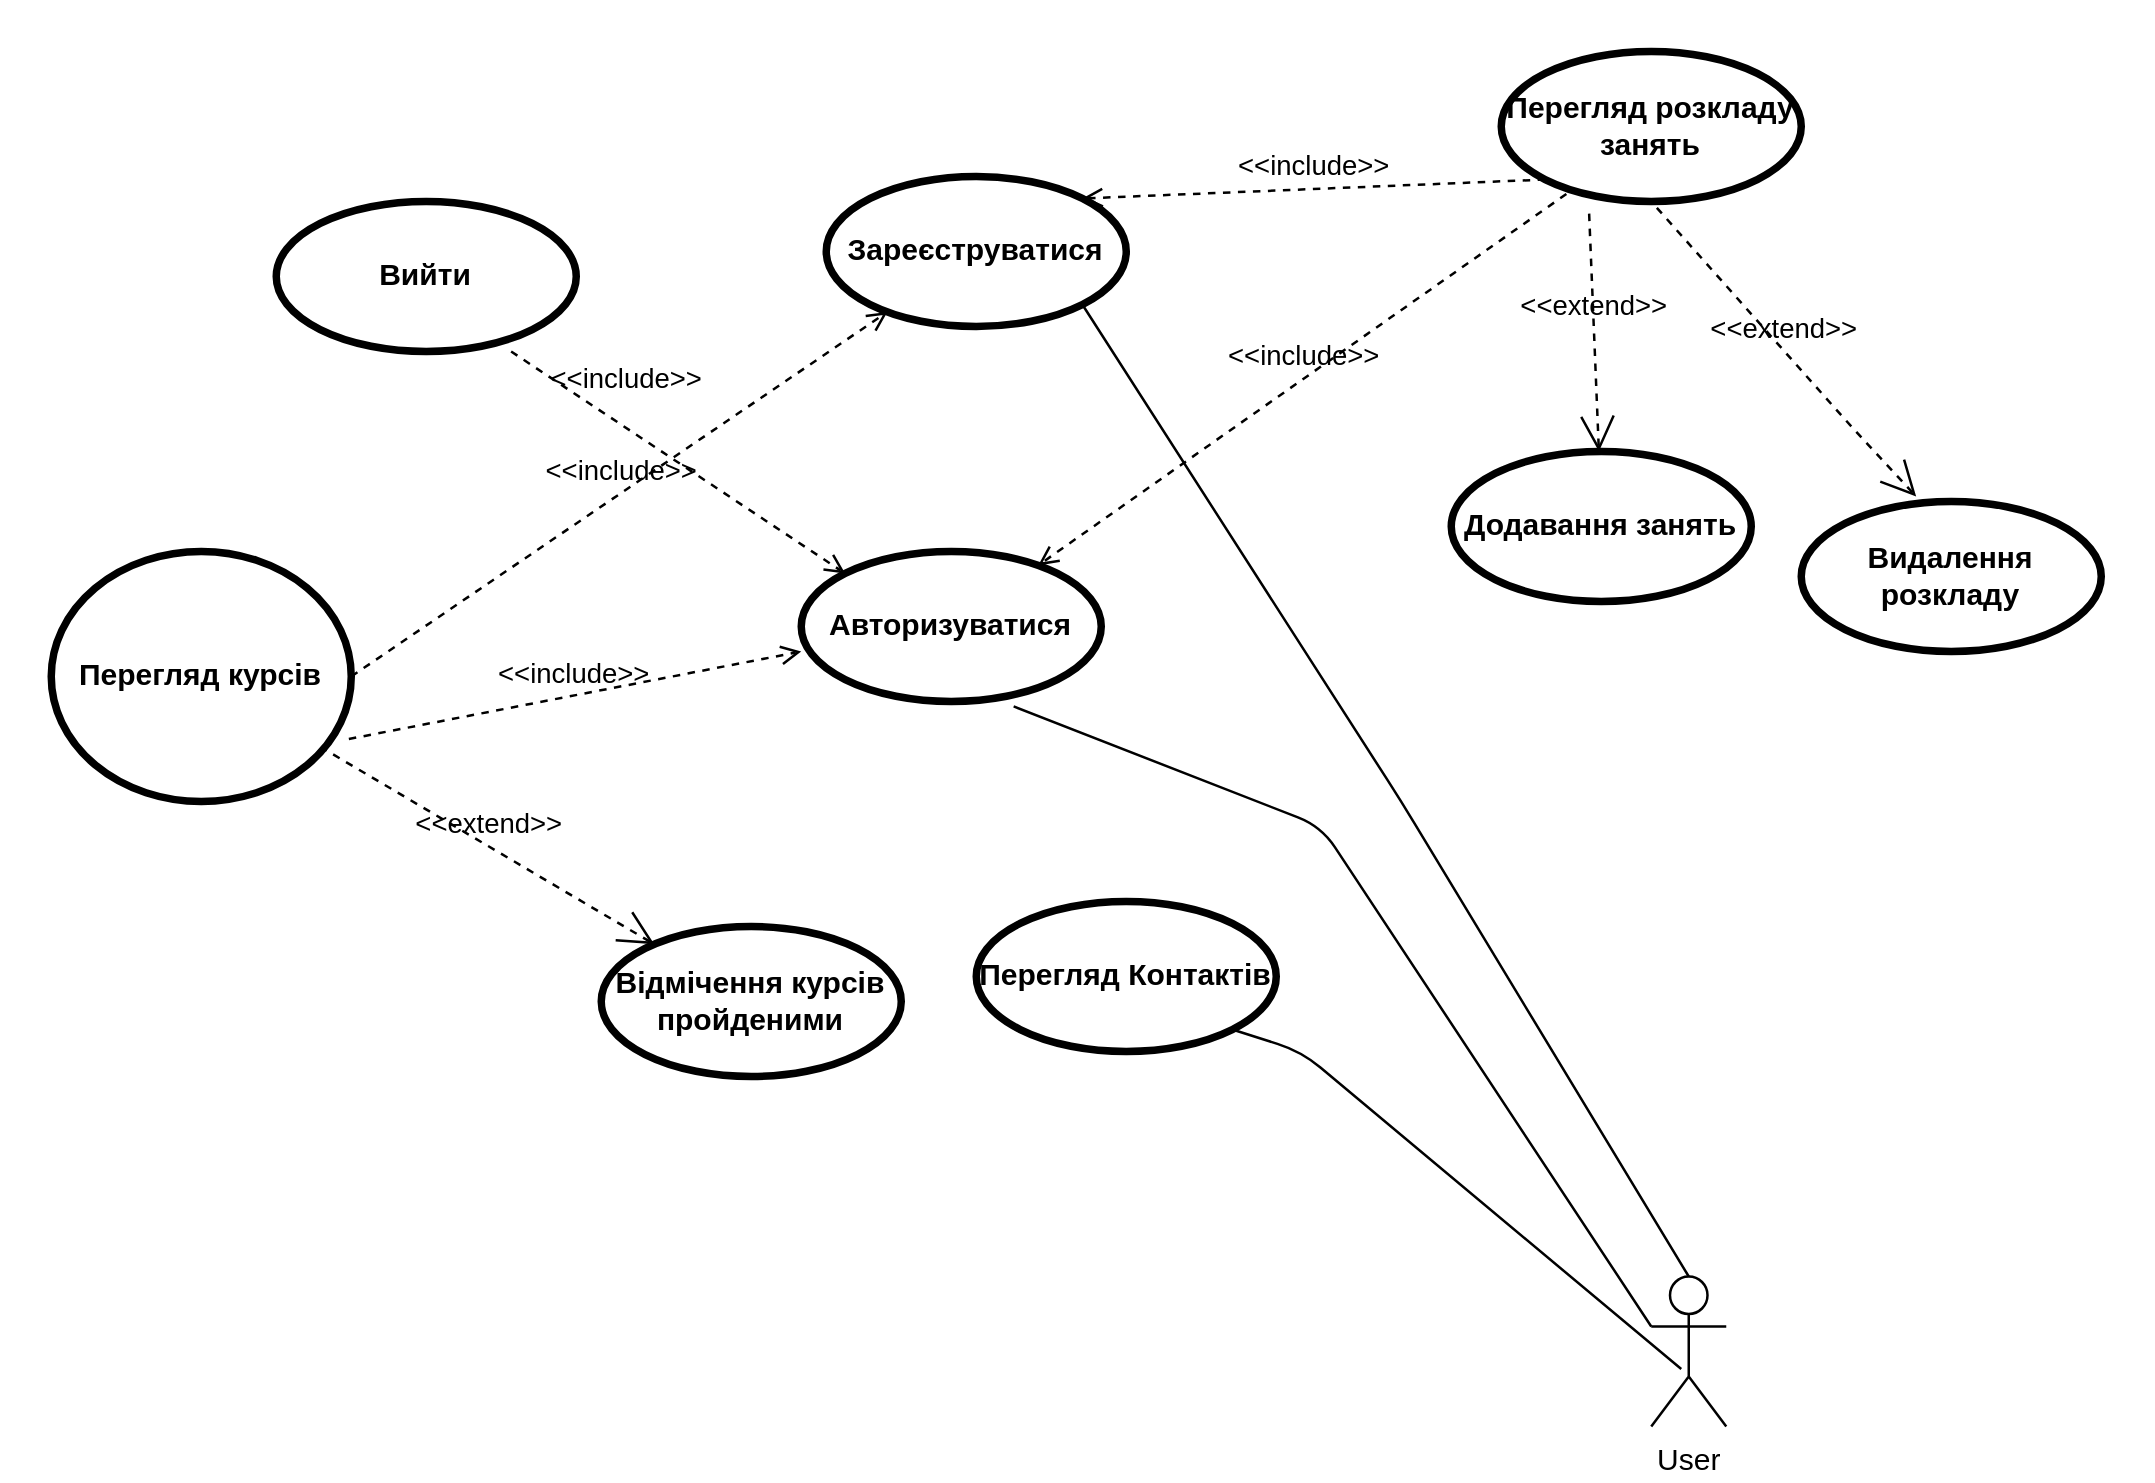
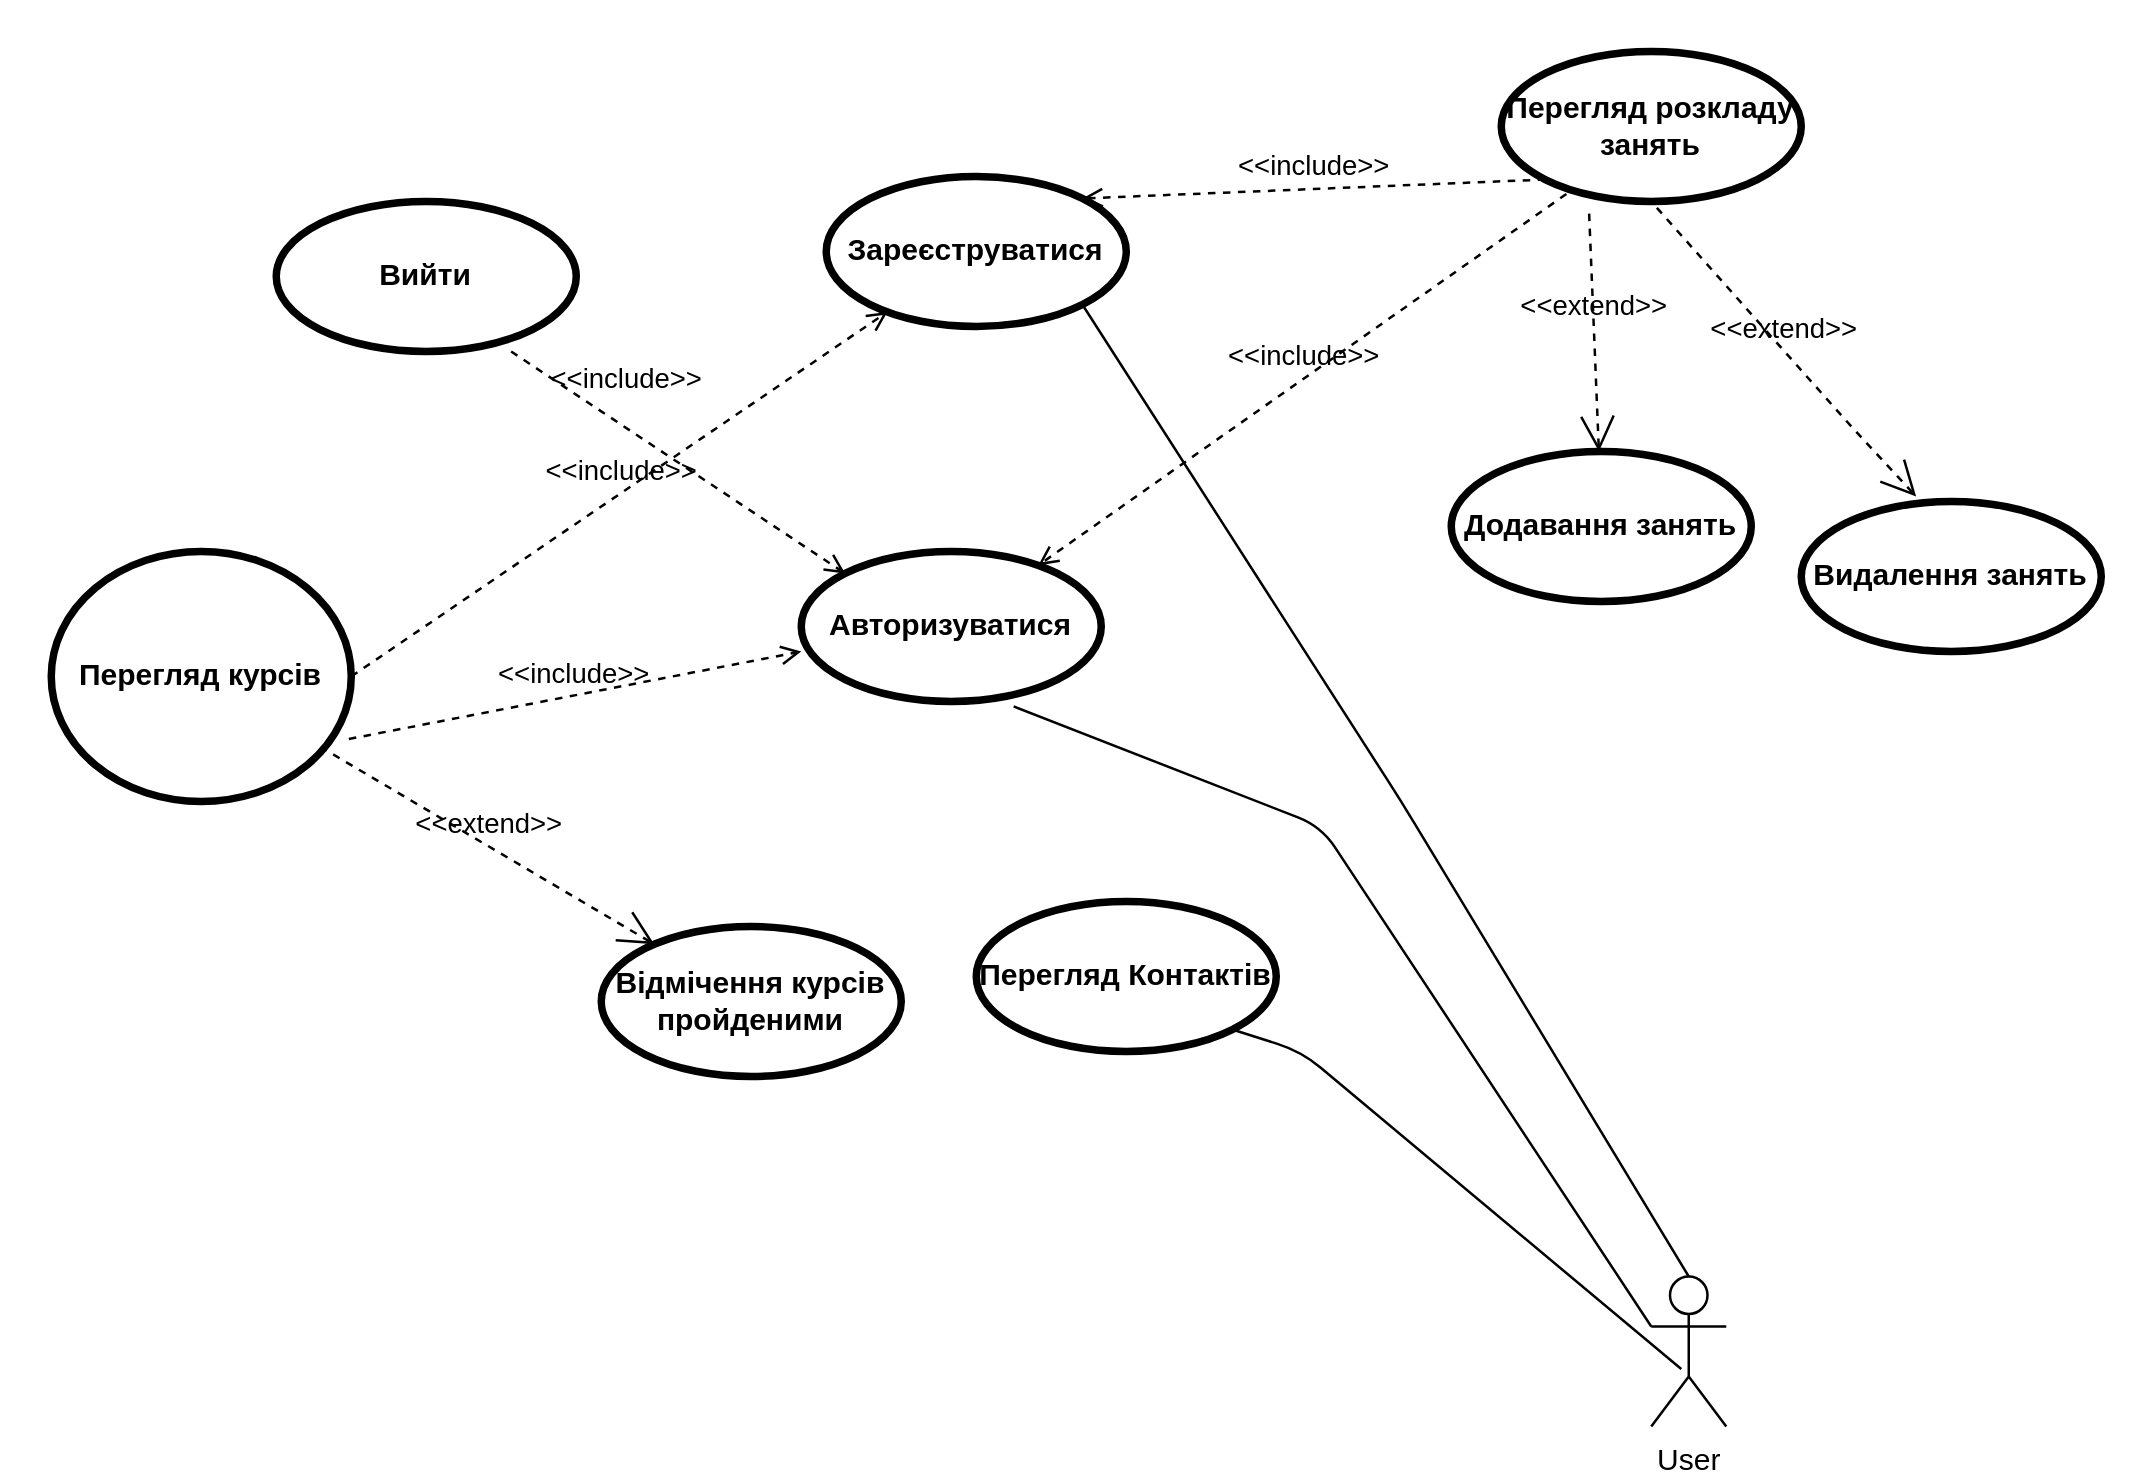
- <mxCell id="22" value="Видалення розкладу" style="shape=ellipse;html=1;strokeWidth=3;fontStyle=1;whiteSpace=wrap;align=center;perimeter=ellipsePerimeter;" vertex="1" parent="1"><mxGeometry x="720" y="200" width="120" height="60" as="geometry" /></mxCell>
+ <mxCell id="22" value="Видалення занять" style="shape=ellipse;html=1;strokeWidth=3;fontStyle=1;whiteSpace=wrap;align=center;perimeter=ellipsePerimeter;" vertex="1" parent="1"><mxGeometry x="720" y="200" width="120" height="60" as="geometry" /></mxCell>
